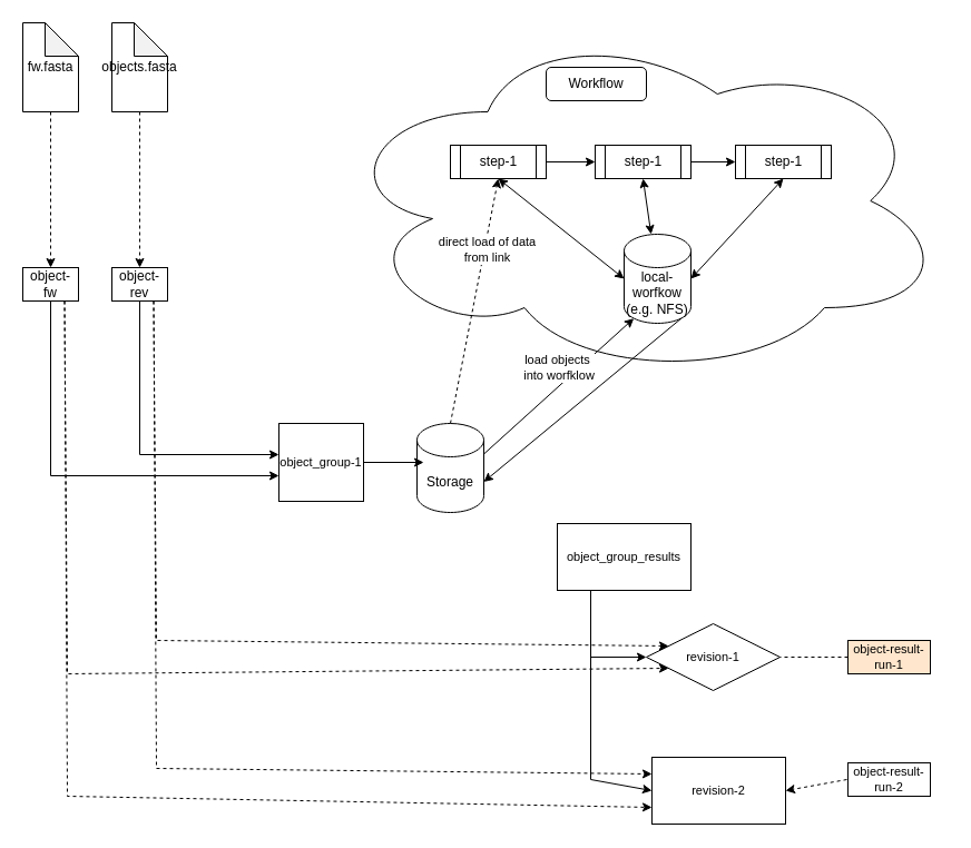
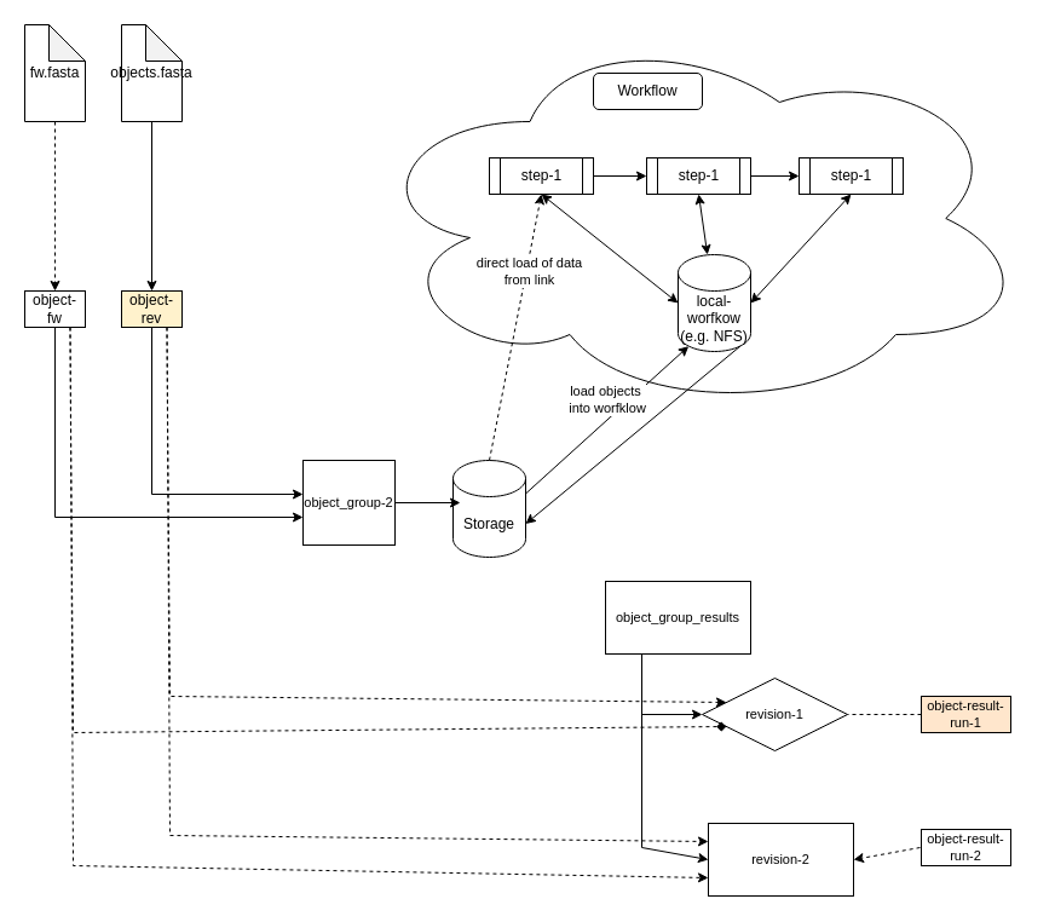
- <mxCell id="8" value="" style="endArrow=classic;html=1;rounded=0;exitX=0.5;exitY=1;exitDx=0;exitDy=0;exitPerimeter=0;entryX=0.5;entryY=0;entryDx=0;entryDy=0;dashed=1;" edge="1" parent="1" source="3" target="6"><mxGeometry width="50" height="50" relative="1" as="geometry"><mxPoint x="380" y="510" as="sourcePoint" /><mxPoint x="430" y="460" as="targetPoint" /></mxGeometry></mxCell>
+ <mxCell id="8" value="" style="endArrow=classic;html=1;rounded=0;exitX=0.5;exitY=1;exitDx=0;exitDy=0;exitPerimeter=0;entryX=0.5;entryY=0;entryDx=0;entryDy=0;" edge="1" parent="1" source="3" target="6"><mxGeometry width="50" height="50" relative="1" as="geometry"><mxPoint x="380" y="510" as="sourcePoint" /><mxPoint x="430" y="460" as="targetPoint" /></mxGeometry></mxCell>
- <mxCell id="6" value="object-rev" style="rounded=0;whiteSpace=wrap;html=1;" vertex="1" parent="1"><mxGeometry x="100" y="240" width="50" height="30" as="geometry" /></mxCell>
+ <mxCell id="6" value="object-rev" style="rounded=0;whiteSpace=wrap;html=1;fillColor=#fff2cc;" vertex="1" parent="1"><mxGeometry x="100" y="240" width="50" height="30" as="geometry" /></mxCell>
- <mxCell id="27" value="object_group-1" style="rounded=0;whiteSpace=wrap;html=1;fontSize=11;" vertex="1" parent="1"><mxGeometry x="250" y="380" width="76" height="70" as="geometry" /></mxCell>
+ <mxCell id="27" value="object_group-2" style="rounded=0;whiteSpace=wrap;html=1;fontSize=11;" vertex="1" parent="1"><mxGeometry x="250" y="380" width="76" height="70" as="geometry" /></mxCell>
- <mxCell id="29" value="object_group_results" style="rounded=0;whiteSpace=wrap;html=1;fontSize=11;" vertex="1" parent="1"><mxGeometry x="500" y="470" width="120" height="60" as="geometry" /></mxCell>
+ <mxCell id="29" value="object_group_results" style="rounded=0;whiteSpace=wrap;html=1;fontSize=11;" vertex="1" parent="1"><mxGeometry x="500" y="480" width="120" height="60" as="geometry" /></mxCell>
- <mxCell id="33" value="" style="endArrow=classic;html=1;rounded=0;dashed=1;fontSize=11;exitX=0.75;exitY=1;exitDx=0;exitDy=0;entryX=0;entryY=0.75;entryDx=0;entryDy=0;" edge="1" parent="1" source="5" target="30"><mxGeometry width="50" height="50" relative="1" as="geometry"><mxPoint x="380" y="460" as="sourcePoint" /><mxPoint x="430" y="410" as="targetPoint" /><Array as="points"><mxPoint x="60" y="605" /></Array></mxGeometry></mxCell>
+ <mxCell id="33" value="" style="endArrow=diamond;html=1;rounded=0;dashed=1;fontSize=11;exitX=0.75;exitY=1;exitDx=0;exitDy=0;entryX=0;entryY=0.75;entryDx=0;entryDy=0;" edge="1" parent="1" source="5" target="30"><mxGeometry width="50" height="50" relative="1" as="geometry"><mxPoint x="380" y="460" as="sourcePoint" /><mxPoint x="430" y="410" as="targetPoint" /><Array as="points"><mxPoint x="60" y="605" /></Array></mxGeometry></mxCell>
